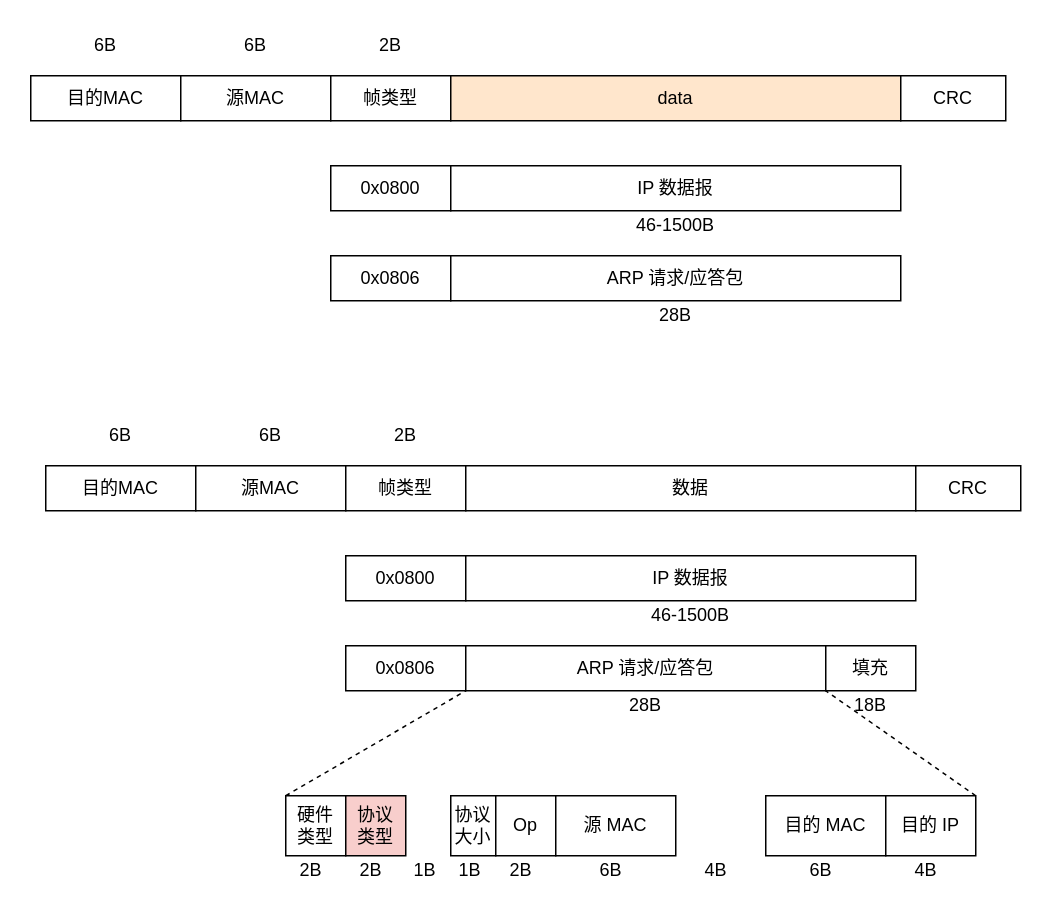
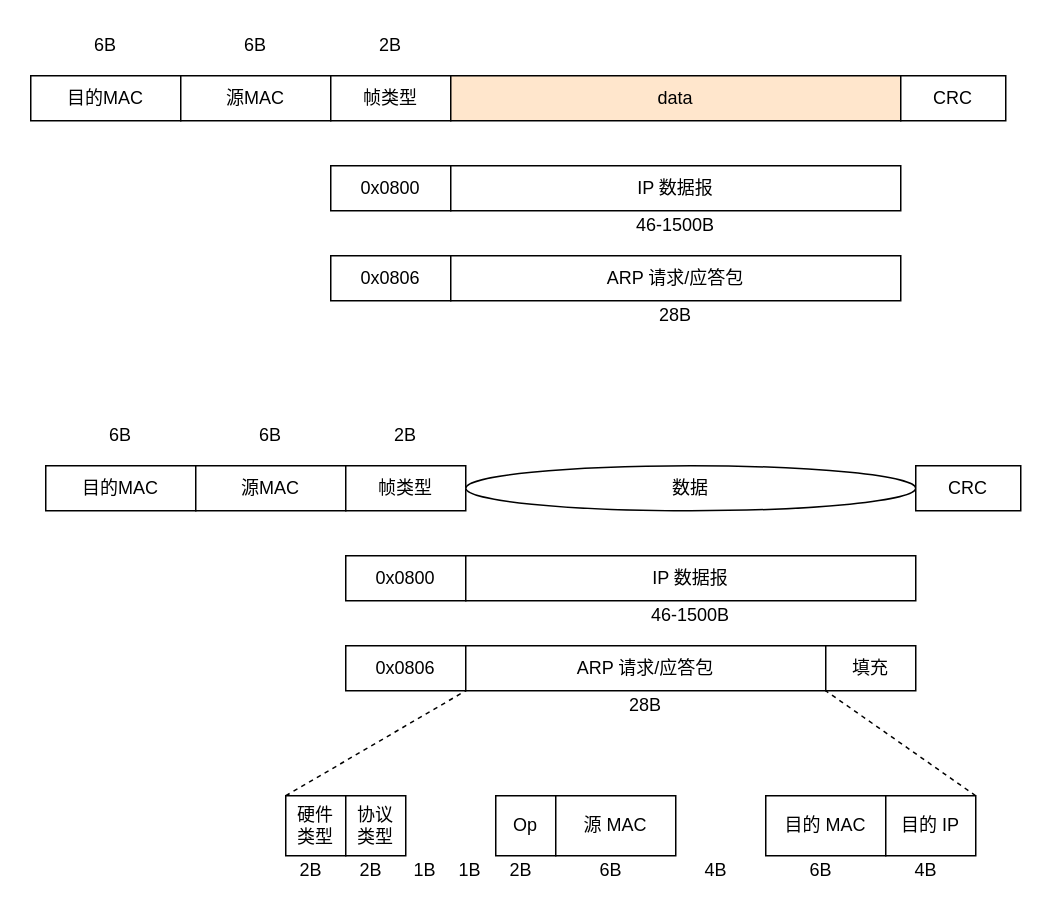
- <mxCell id="19" value="数据" style="rounded=0;whiteSpace=wrap;html=1;" parent="1" vertex="1"><mxGeometry x="310" y="310" width="300" height="30" as="geometry" /></mxCell>
+ <mxCell id="19" value="数据" style="ellipse;whiteSpace=wrap;html=1;" parent="1" vertex="1"><mxGeometry x="310" y="310" width="300" height="30" as="geometry" /></mxCell>
- <mxCell id="42" value="18B" style="text;html=1;strokeColor=none;fillColor=none;align=center;verticalAlign=middle;whiteSpace=wrap;rounded=0;" parent="1" vertex="1"><mxGeometry x="560" y="460" width="40" height="20" as="geometry" /></mxCell>
- <mxCell id="45" value="协议&lt;br&gt;类型" style="rounded=0;whiteSpace=wrap;html=1;fillColor=#f8cecc;" parent="43" vertex="1"><mxGeometry x="40" width="40" height="40" as="geometry" /></mxCell>
+ <mxCell id="45" value="协议&lt;br&gt;类型" style="rounded=0;whiteSpace=wrap;html=1;" parent="43" vertex="1"><mxGeometry x="40" width="40" height="40" as="geometry" /></mxCell>
- <mxCell id="46" value="协议&lt;br&gt;大小" style="rounded=0;whiteSpace=wrap;html=1;" parent="43" vertex="1"><mxGeometry x="110" width="30" height="40" as="geometry" /></mxCell>
